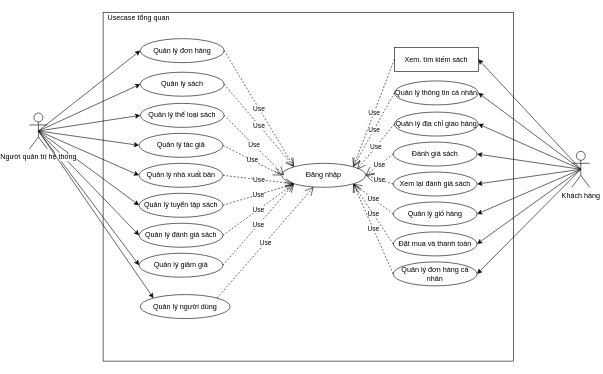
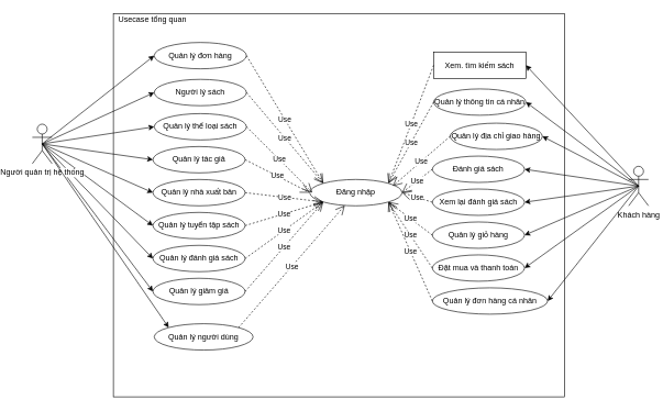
- <mxCell id="6" value="Quản lý sách" style="ellipse;whiteSpace=wrap;html=1;" parent="1" vertex="1"><mxGeometry x="205" y="120" width="140" height="40" as="geometry" /></mxCell>
+ <mxCell id="6" value="Người lý sách" style="ellipse;whiteSpace=wrap;html=1;" parent="1" vertex="1"><mxGeometry x="205" y="120" width="140" height="40" as="geometry" /></mxCell>
- <mxCell id="37" value="Quản lý địa chỉ giao hàng" style="ellipse;whiteSpace=wrap;html=1;" parent="1" vertex="1"><mxGeometry x="629" y="186.5" width="140" height="40" as="geometry" /></mxCell>
+ <mxCell id="37" value="Quản lý địa chỉ giao hàng" style="ellipse;whiteSpace=wrap;html=1;" parent="1" vertex="1"><mxGeometry x="654" y="186.5" width="140" height="40" as="geometry" /></mxCell>
- <mxCell id="40" value="Quản lý đơn hàng cá nhân" style="ellipse;whiteSpace=wrap;html=1;" parent="1" vertex="1"><mxGeometry x="627" y="436.5" width="140" height="40" as="geometry" /></mxCell>
+ <mxCell id="40" value="Quản lý đơn hàng cá nhân" style="ellipse;whiteSpace=wrap;html=1;" parent="1" vertex="1"><mxGeometry x="627" y="436.5" width="175" height="40" as="geometry" /></mxCell>
